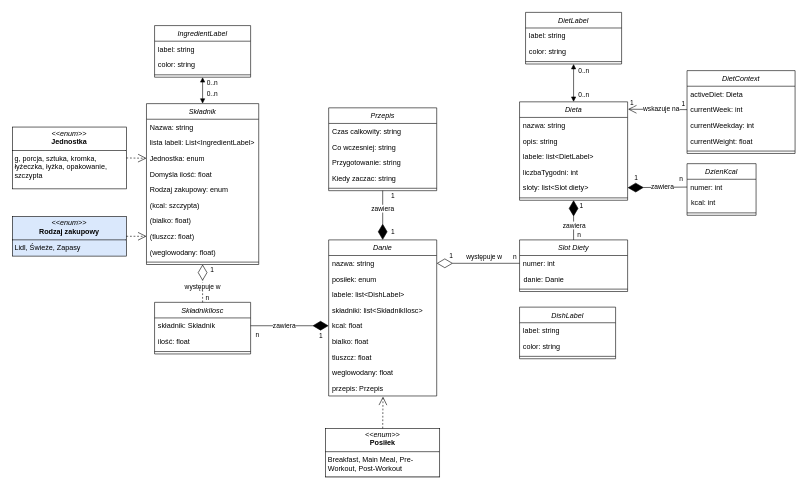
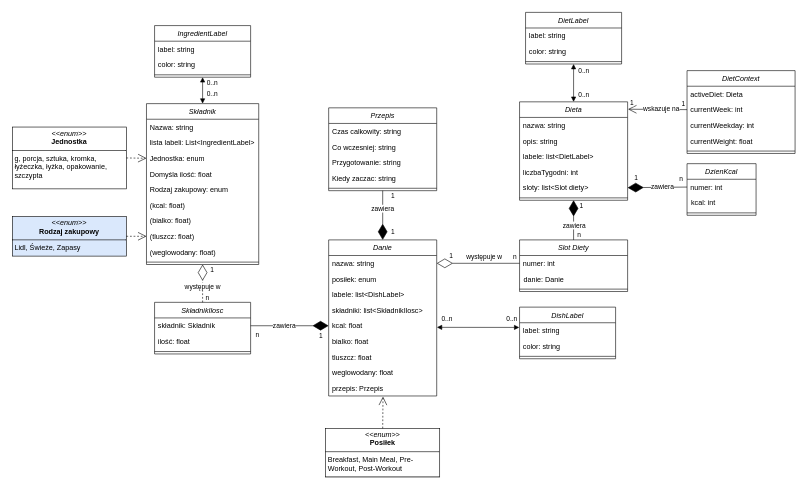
- <mxCell id="8" value="(kcal: szczypta)&#10;" style="text;align=left;verticalAlign=top;spacingLeft=4;spacingRight=4;overflow=hidden;rotatable=0;points=[[0,0.5],[1,0.5]];portConstraint=eastwest;rounded=0;shadow=0;html=0;" parent="2" vertex="1"><mxGeometry y="156" width="187" height="26" as="geometry" /></mxCell>
+ <mxCell id="8" value="(kcal: float)&#10;" style="text;align=left;verticalAlign=top;spacingLeft=4;spacingRight=4;overflow=hidden;rotatable=0;points=[[0,0.5],[1,0.5]];portConstraint=eastwest;rounded=0;shadow=0;html=0;" parent="2" vertex="1"><mxGeometry y="156" width="187" height="26" as="geometry" /></mxCell>
+ <mxCell id="74" value="" style="endArrow=block;startArrow=block;endFill=1;startFill=1;html=1;entryX=-0.003;entryY=0.393;entryDx=0;entryDy=0;entryPerimeter=0;exitX=1.002;exitY=0.603;exitDx=0;exitDy=0;exitPerimeter=0;" parent="1" source="18" target="70" edge="1"><mxGeometry width="160" relative="1" as="geometry"><mxPoint x="710" y="522" as="sourcePoint" /><mxPoint x="870" y="522" as="targetPoint" /></mxGeometry></mxCell>
+ <mxCell id="75" value="0..n" style="edgeLabel;html=1;align=center;verticalAlign=middle;resizable=0;points=[];" parent="74" vertex="1" connectable="0"><mxGeometry x="-0.825" relative="1" as="geometry"><mxPoint x="4" y="-15" as="offset" /></mxGeometry></mxCell>
+ <mxCell id="76" value="0..n" style="edgeLabel;html=1;align=center;verticalAlign=middle;resizable=0;points=[];" parent="74" vertex="1" connectable="0"><mxGeometry x="0.808" y="-2" relative="1" as="geometry"><mxPoint y="-17" as="offset" /></mxGeometry></mxCell>
